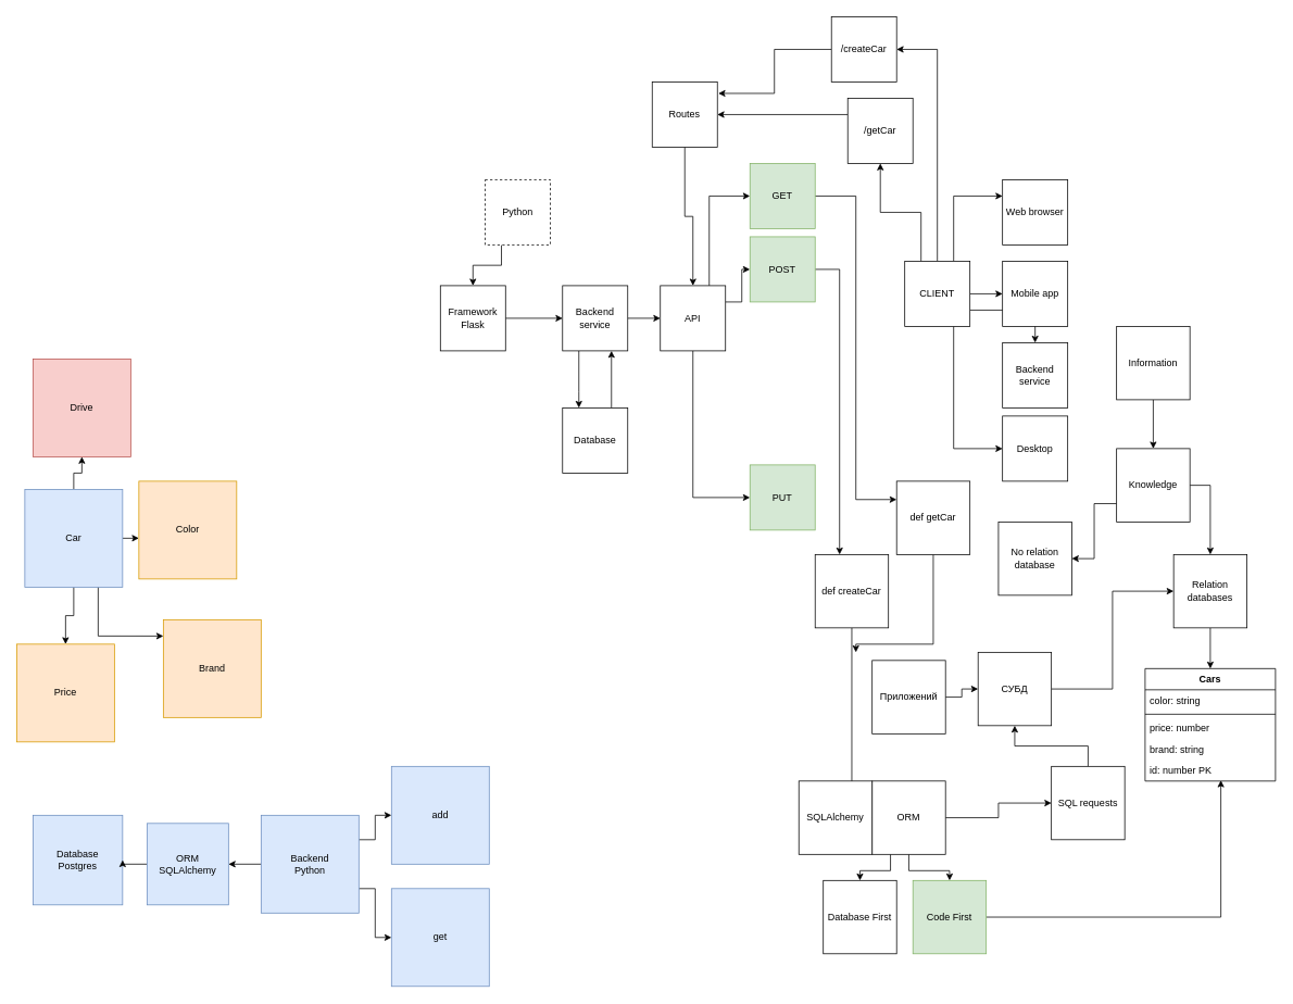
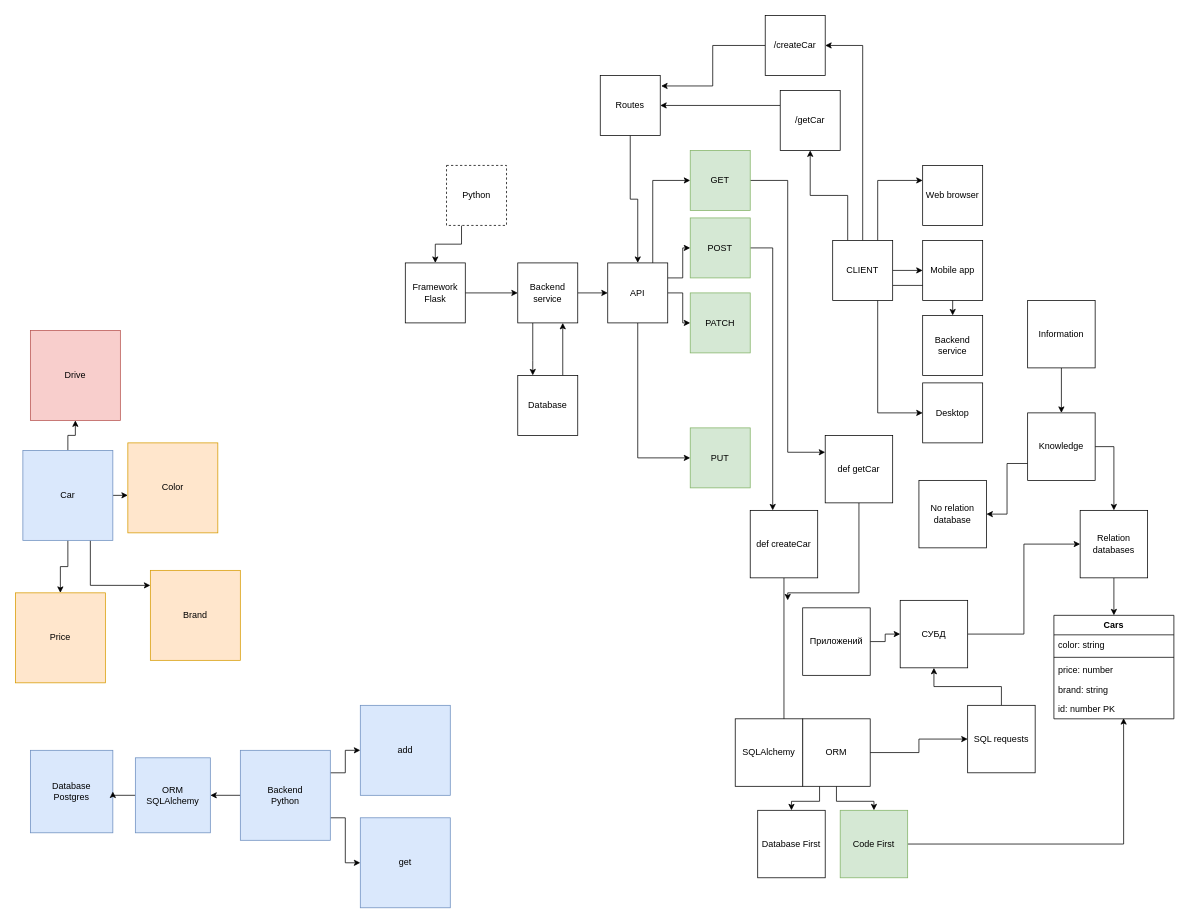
+ <mxCell id="30" style="edgeStyle=orthogonalEdgeStyle;rounded=0;orthogonalLoop=1;jettySize=auto;html=1;exitX=1;exitY=0.5;exitDx=0;exitDy=0;entryX=0;entryY=0.5;entryDx=0;entryDy=0;" edge="1" parent="1" source="33" target="38"><mxGeometry relative="1" as="geometry" /></mxCell>
+ <mxCell id="38" value="PATCH" style="whiteSpace=wrap;html=1;aspect=fixed;fillColor=#d5e8d4;strokeColor=#82b366;" vertex="1" parent="1"><mxGeometry x="920" y="390" width="80" height="80" as="geometry" /></mxCell>
- <mxCell id="60" value="def getCar" style="whiteSpace=wrap;html=1;aspect=fixed;" vertex="1" parent="1"><mxGeometry x="1100" y="590" width="90" height="90" as="geometry" /></mxCell>
+ <mxCell id="60" value="def getCar" style="whiteSpace=wrap;html=1;aspect=fixed;" vertex="1" parent="1"><mxGeometry x="1100" y="580" width="90" height="90" as="geometry" /></mxCell>
